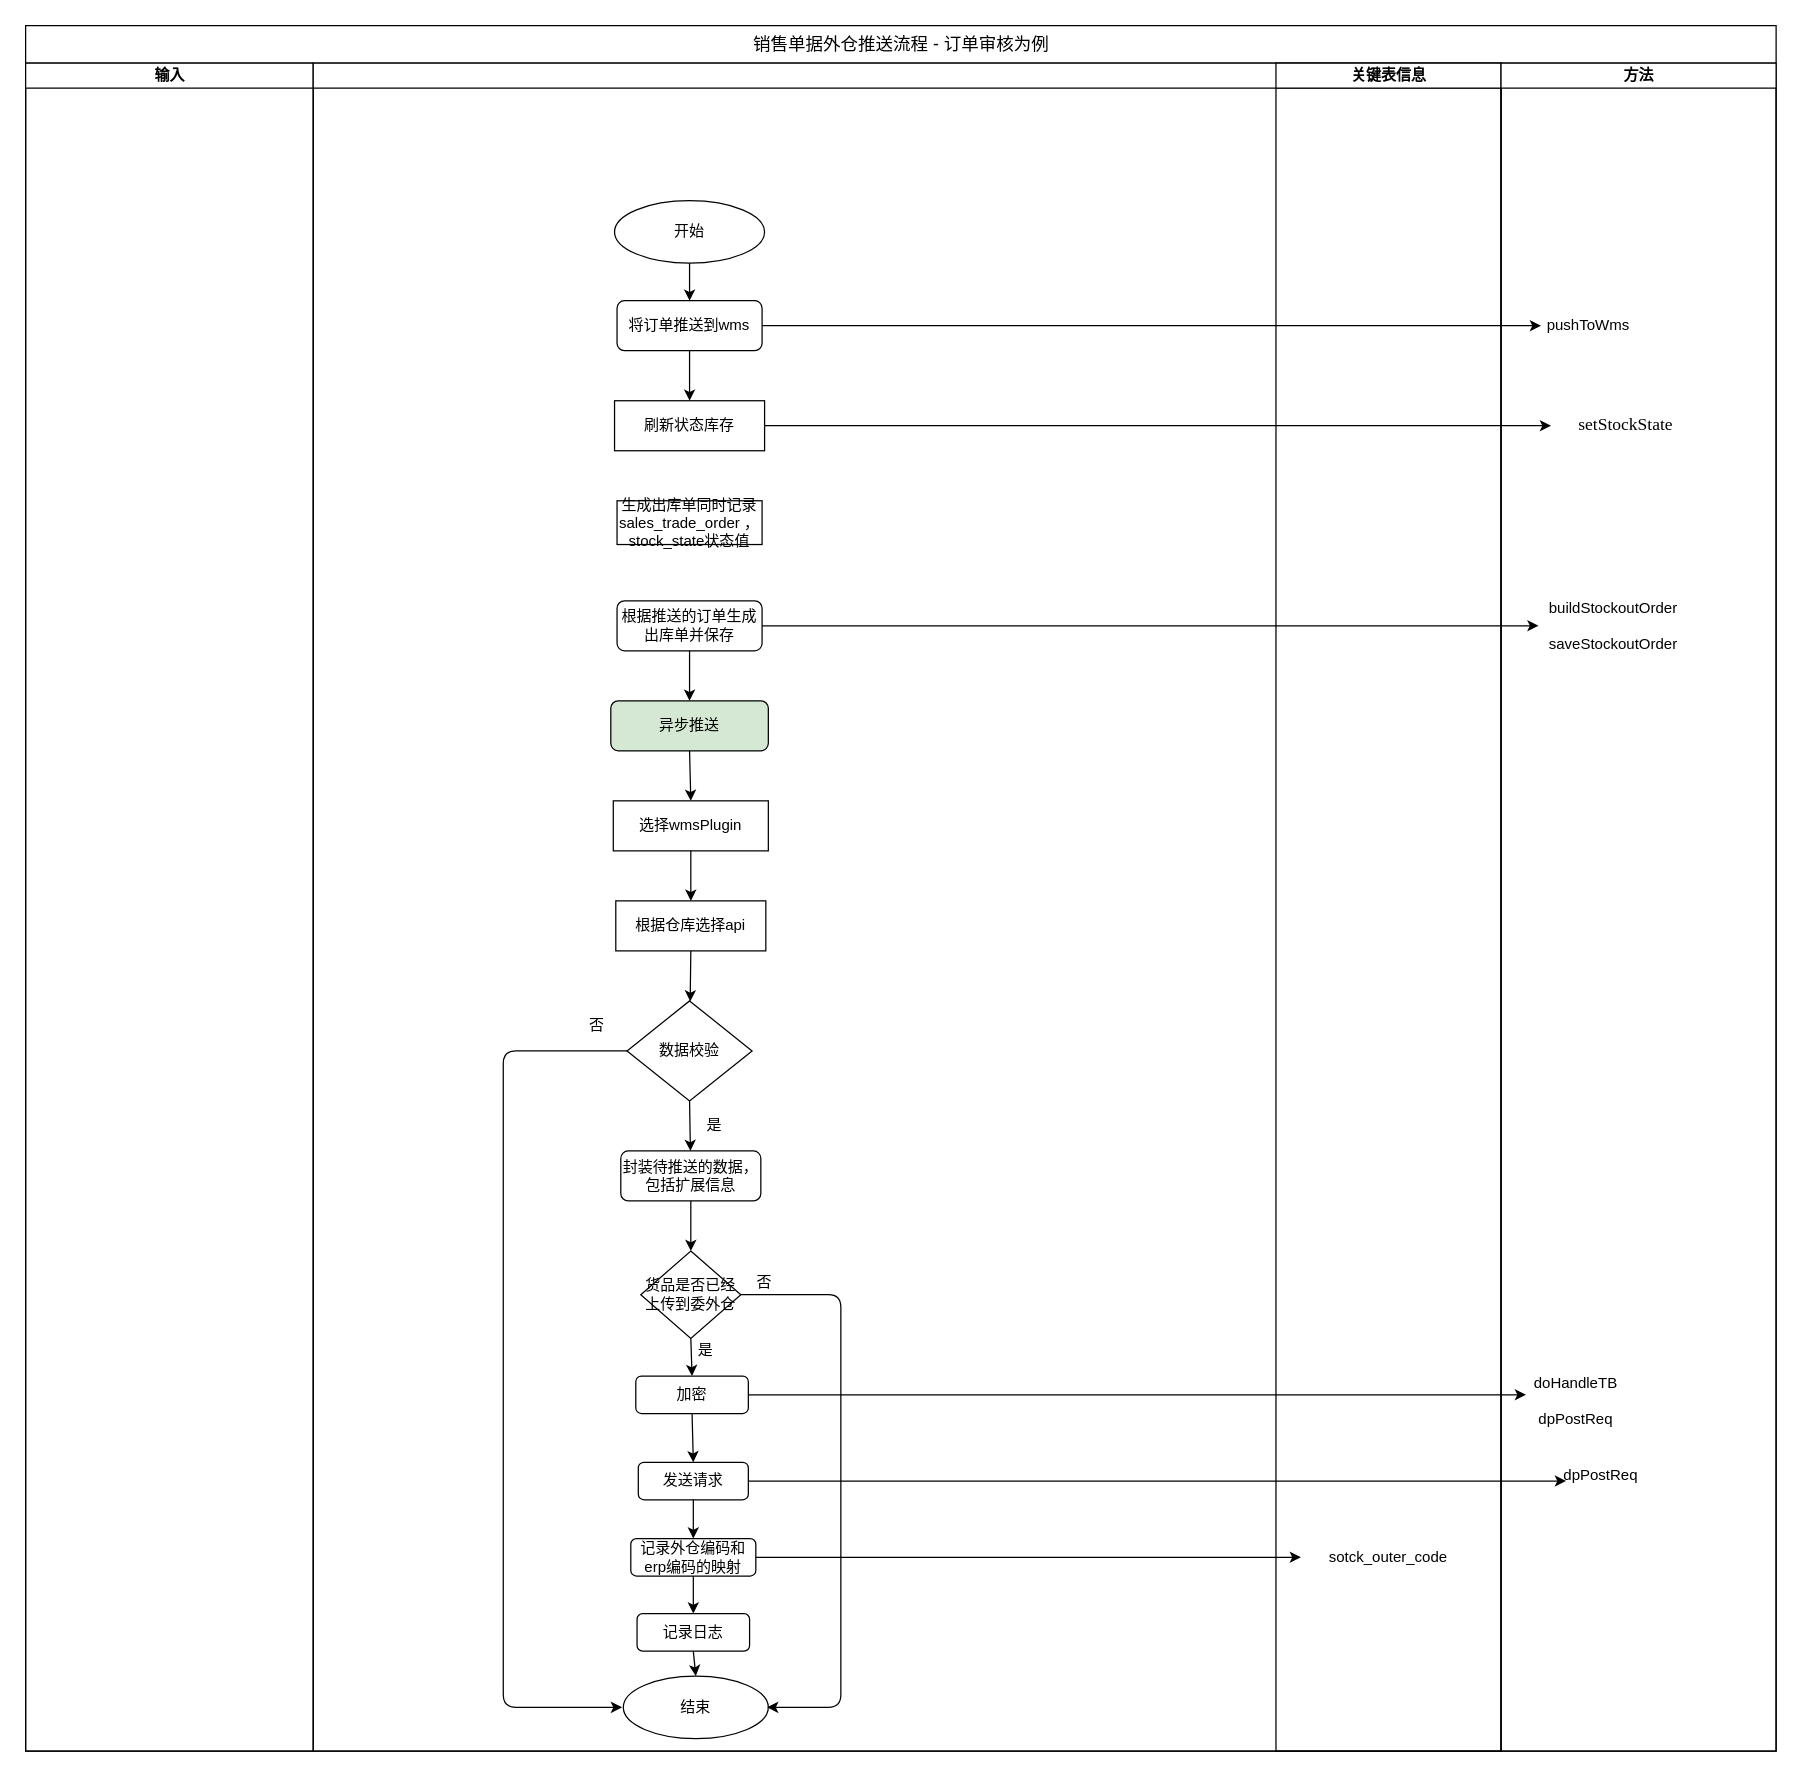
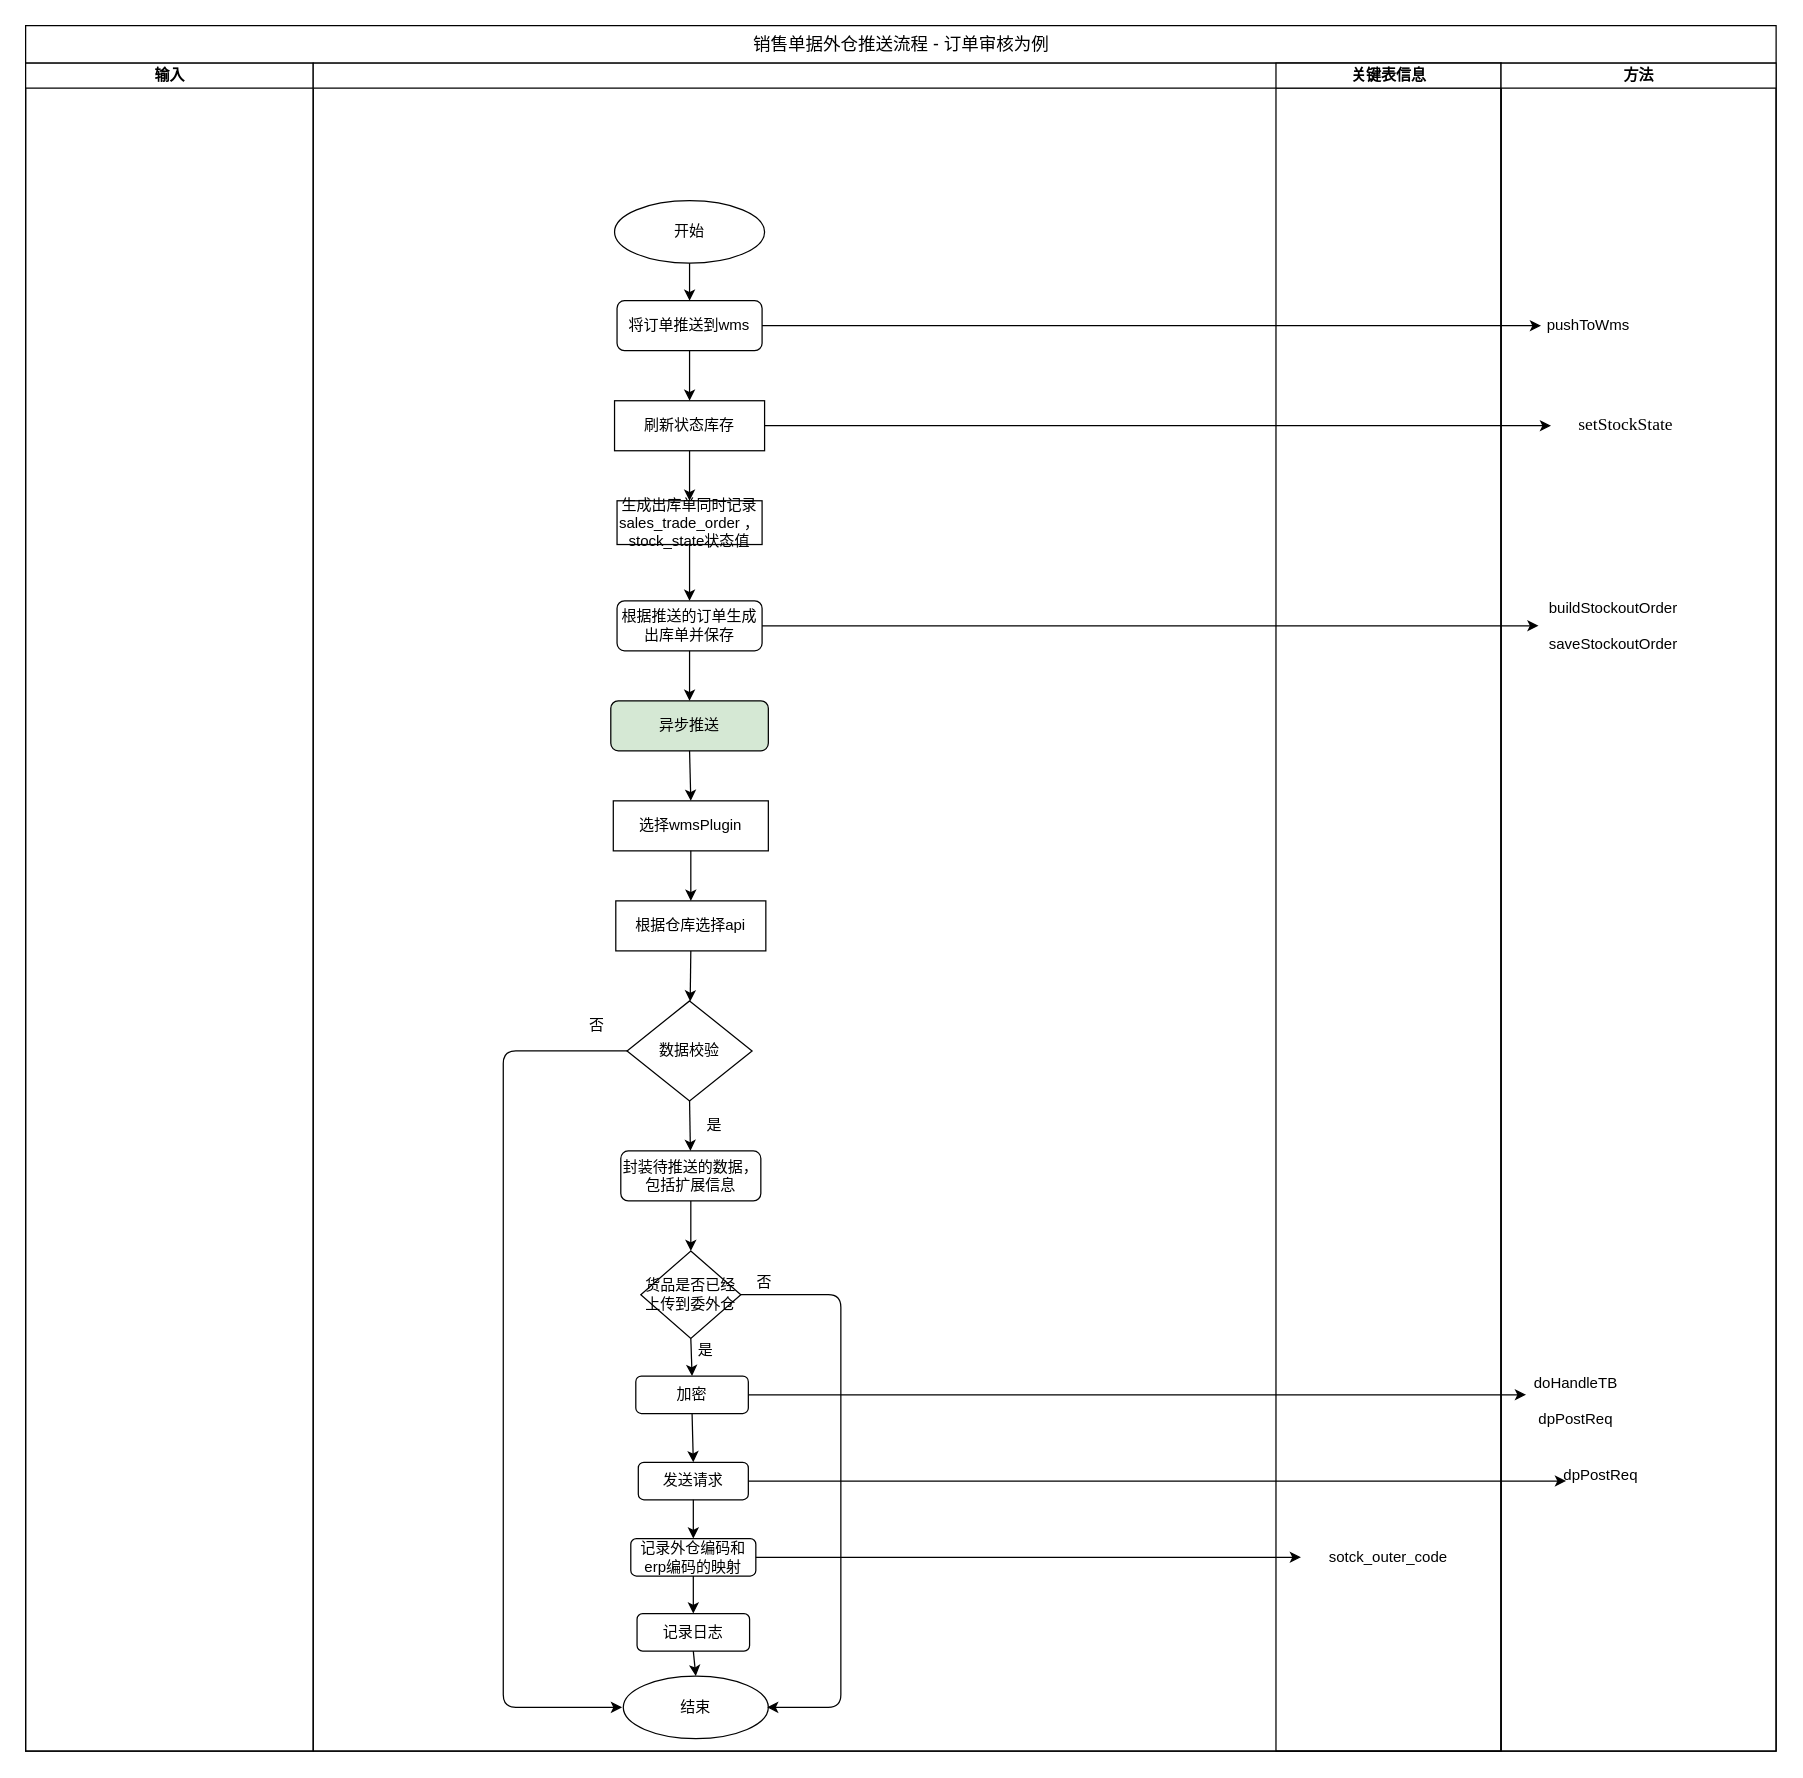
+ <mxCell id="15" value="" style="endArrow=classic;html=1;exitX=0.5;exitY=1;exitDx=0;exitDy=0;" parent="4" source="11" target="14" edge="1"><mxGeometry width="50" height="50" relative="1" as="geometry"><mxPoint x="292" y="370" as="sourcePoint" /><mxPoint x="212" y="430" as="targetPoint" /></mxGeometry></mxCell>
+ <mxCell id="16" value="" style="endArrow=classic;html=1;exitX=0.5;exitY=1;exitDx=0;exitDy=0;" parent="4" source="14" target="9" edge="1"><mxGeometry width="50" height="50" relative="1" as="geometry"><mxPoint x="-78" y="480" as="sourcePoint" /><mxPoint x="-28" y="430" as="targetPoint" /></mxGeometry></mxCell>
